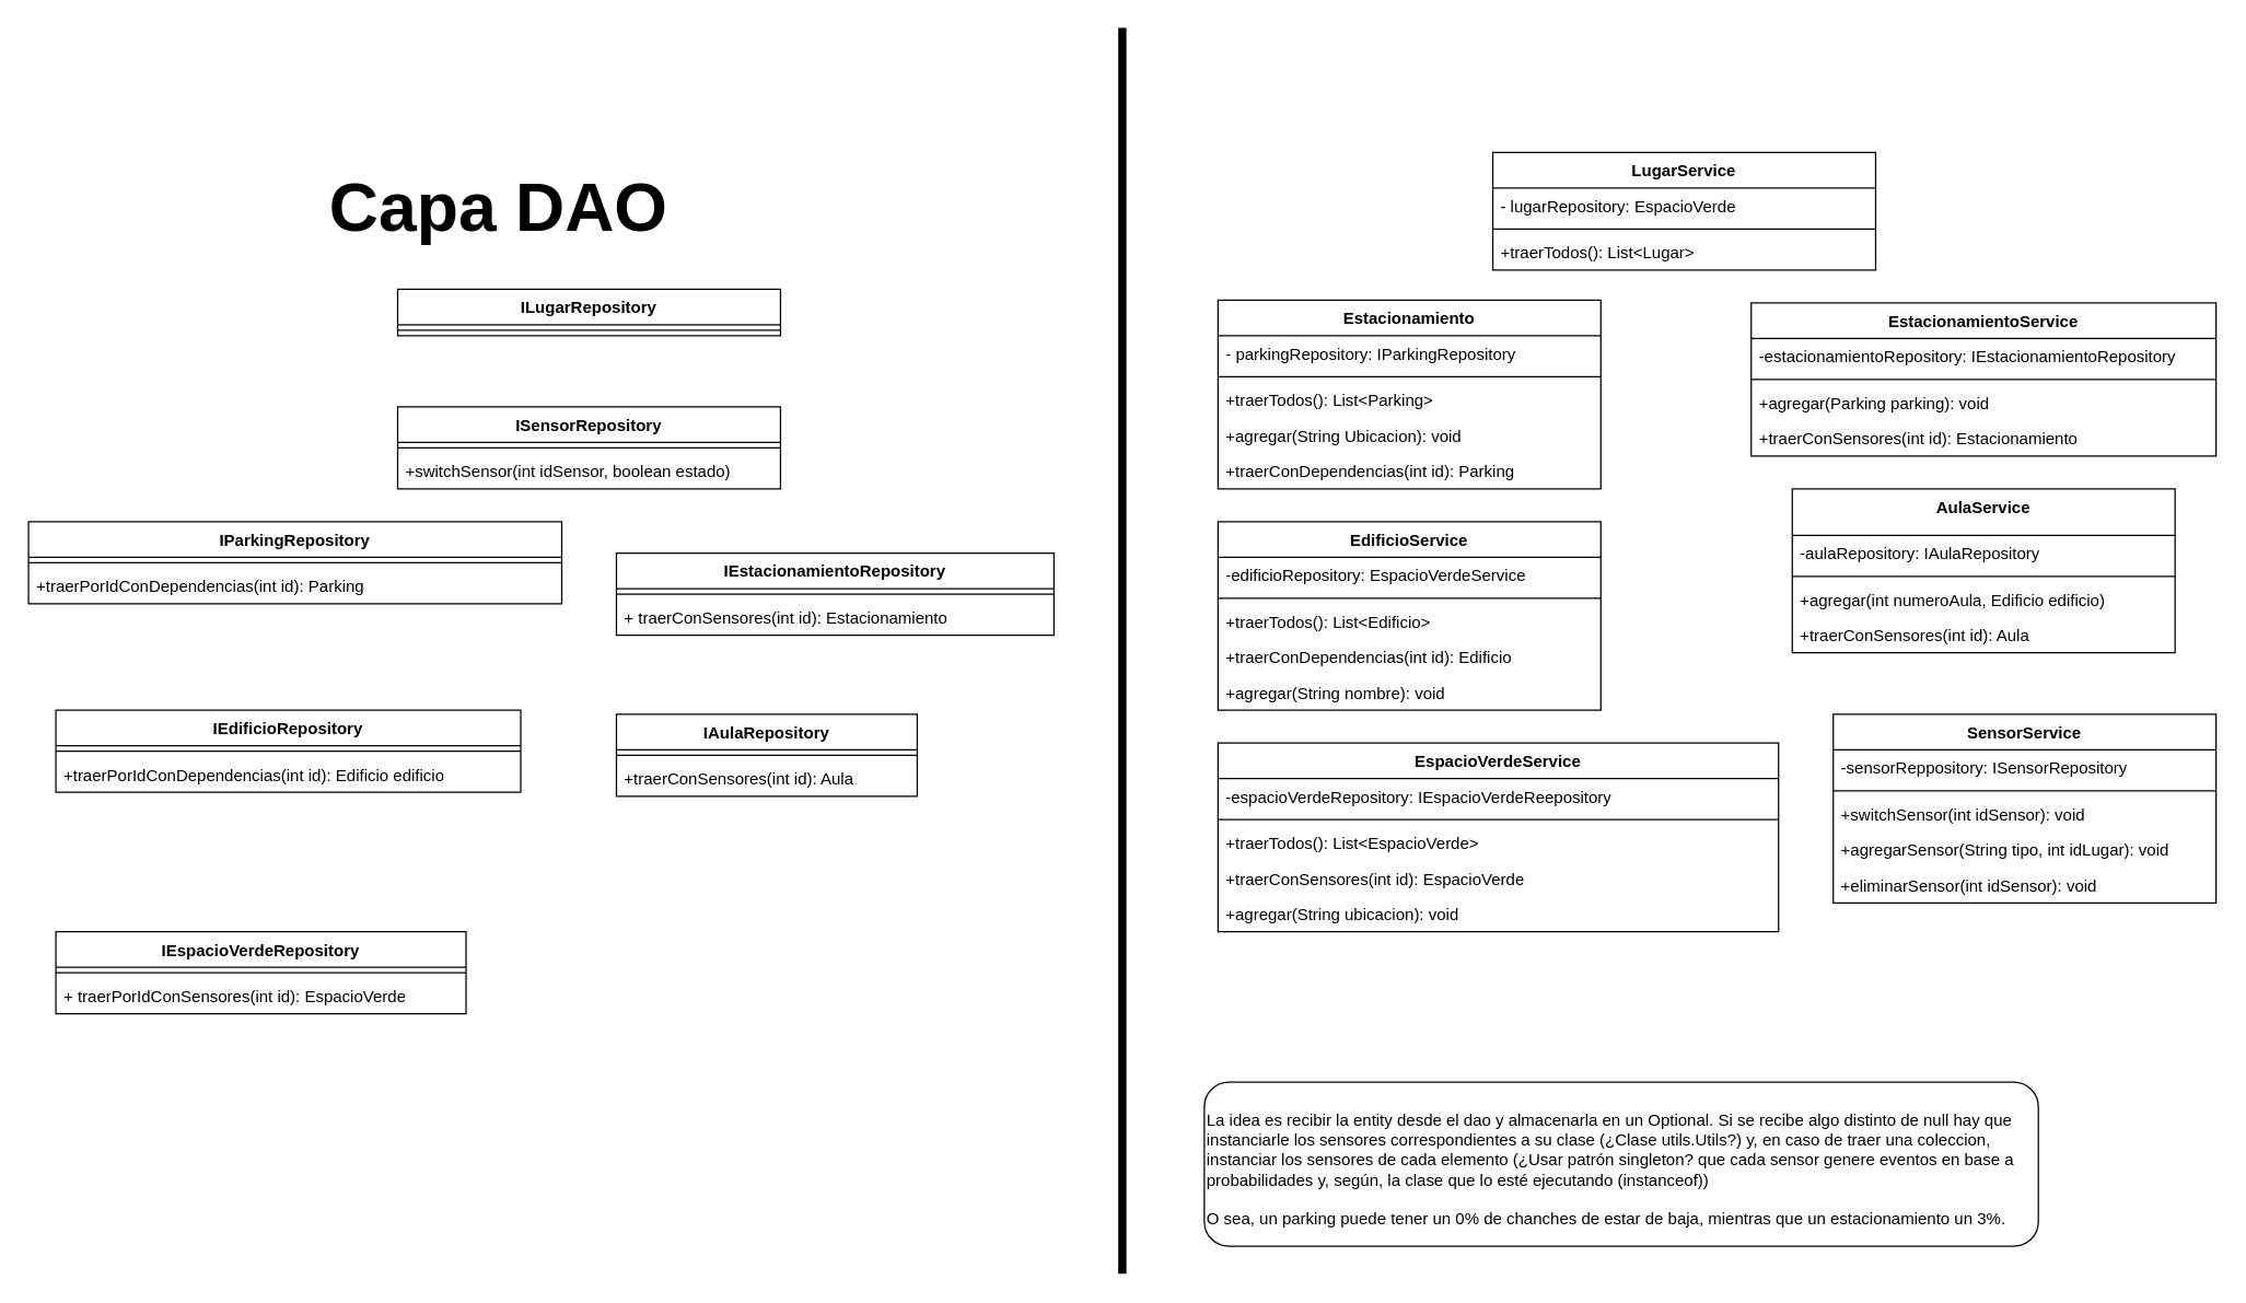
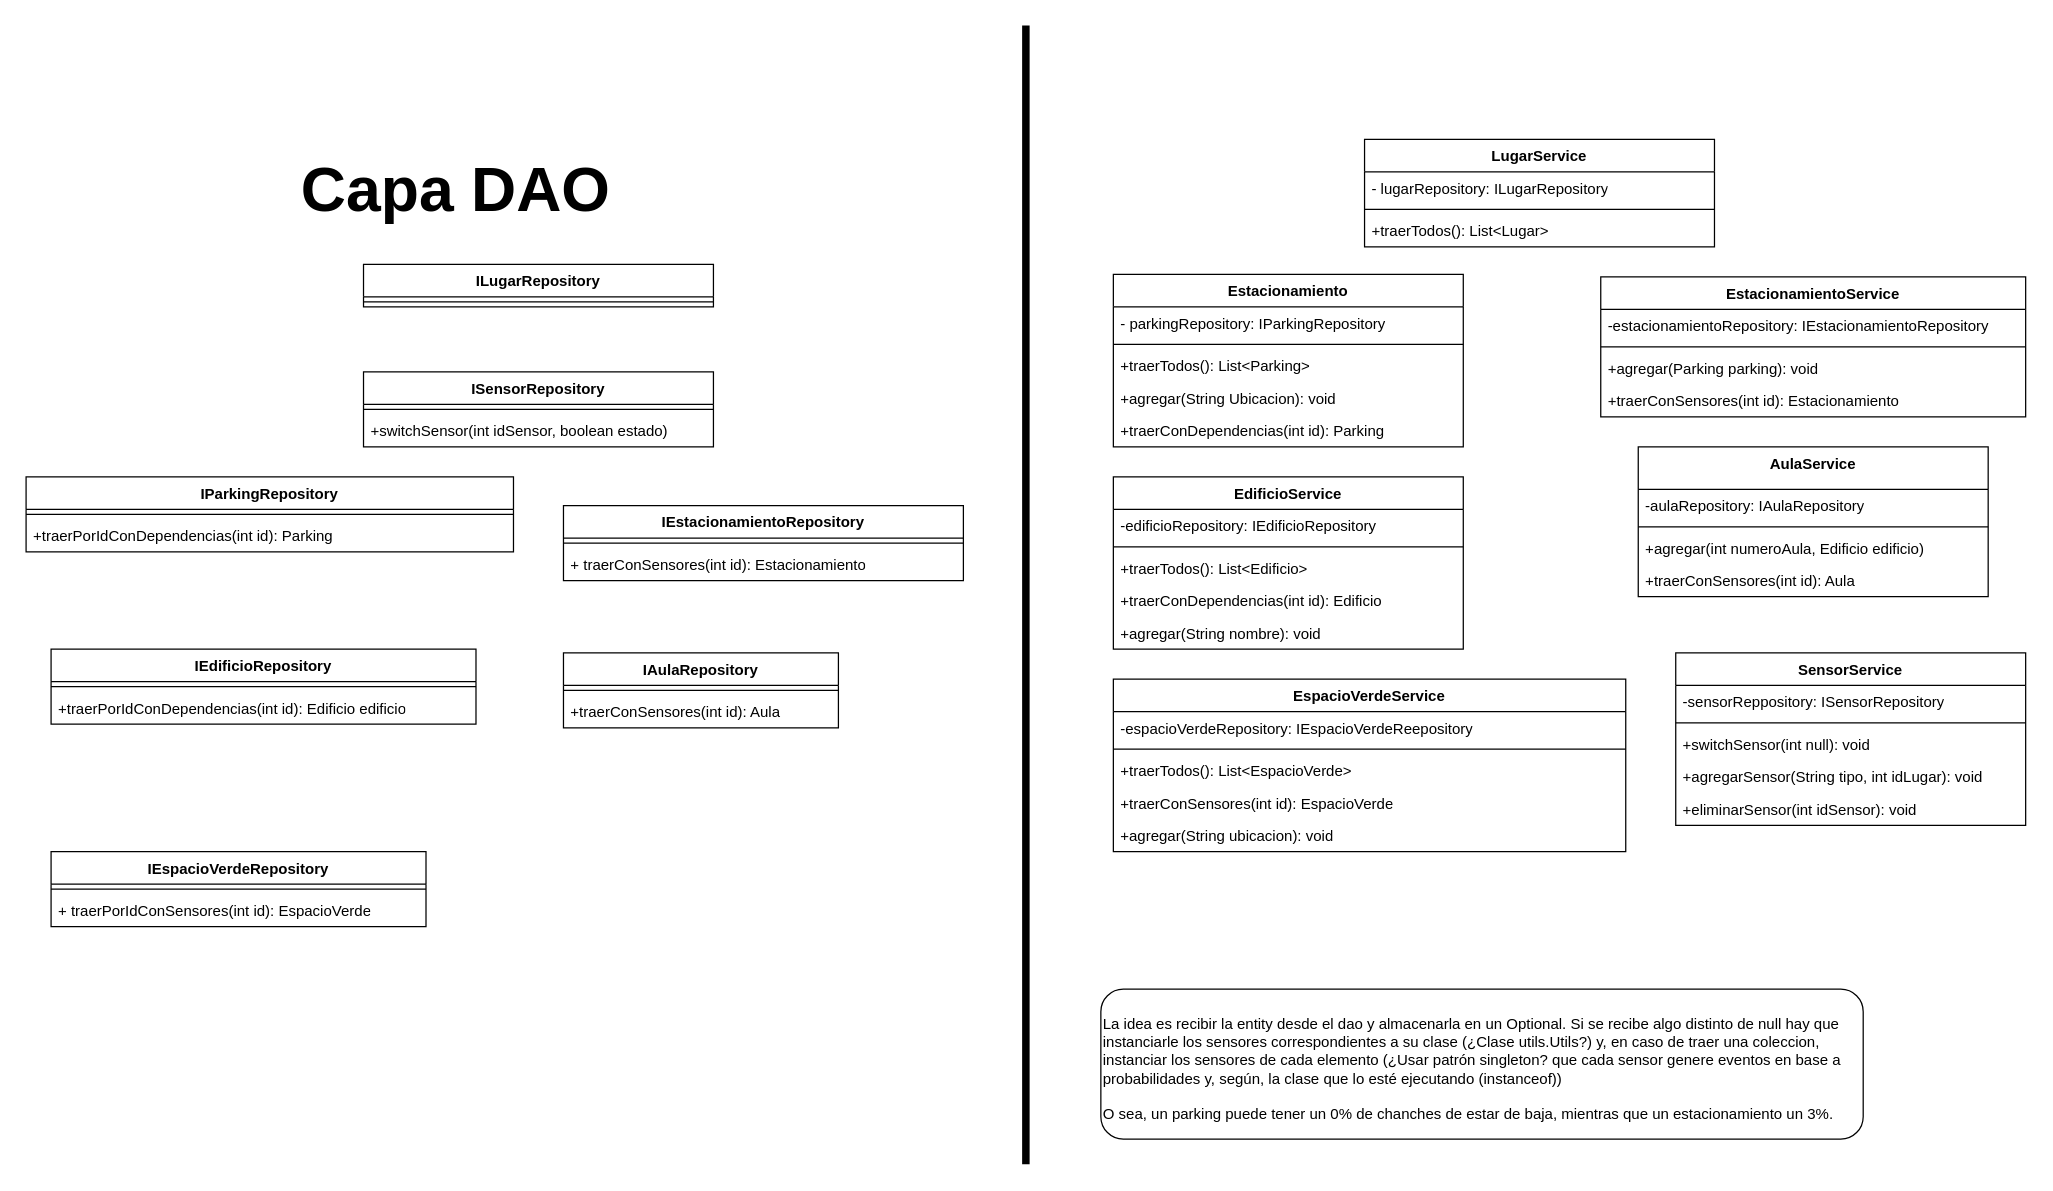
- <mxCell id="22" value="- lugarRepository: EspacioVerde" style="text;strokeColor=none;fillColor=none;align=left;verticalAlign=top;spacingLeft=4;spacingRight=4;overflow=hidden;rotatable=0;points=[[0,0.5],[1,0.5]];portConstraint=eastwest;whiteSpace=wrap;html=1;" parent="21" vertex="1"><mxGeometry y="26" width="280" height="26" as="geometry" /></mxCell>
+ <mxCell id="22" value="- lugarRepository: ILugarRepository" style="text;strokeColor=none;fillColor=none;align=left;verticalAlign=top;spacingLeft=4;spacingRight=4;overflow=hidden;rotatable=0;points=[[0,0.5],[1,0.5]];portConstraint=eastwest;whiteSpace=wrap;html=1;" parent="21" vertex="1"><mxGeometry y="26" width="280" height="26" as="geometry" /></mxCell>
- <mxCell id="37" value="-edificioRepository: EspacioVerdeService" style="text;strokeColor=none;fillColor=none;align=left;verticalAlign=top;spacingLeft=4;spacingRight=4;overflow=hidden;rotatable=0;points=[[0,0.5],[1,0.5]];portConstraint=eastwest;whiteSpace=wrap;html=1;" parent="36" vertex="1"><mxGeometry y="26" width="280" height="26" as="geometry" /></mxCell>
+ <mxCell id="37" value="-edificioRepository: IEdificioRepository" style="text;strokeColor=none;fillColor=none;align=left;verticalAlign=top;spacingLeft=4;spacingRight=4;overflow=hidden;rotatable=0;points=[[0,0.5],[1,0.5]];portConstraint=eastwest;whiteSpace=wrap;html=1;" parent="36" vertex="1"><mxGeometry y="26" width="280" height="26" as="geometry" /></mxCell>
- <mxCell id="60" value="+switchSensor(int idSensor): void" style="text;strokeColor=none;fillColor=none;align=left;verticalAlign=top;spacingLeft=4;spacingRight=4;overflow=hidden;rotatable=0;points=[[0,0.5],[1,0.5]];portConstraint=eastwest;whiteSpace=wrap;html=1;" vertex="1" parent="57"><mxGeometry y="60" width="280" height="26" as="geometry" /></mxCell>
+ <mxCell id="60" value="+switchSensor(int null): void" style="text;strokeColor=none;fillColor=none;align=left;verticalAlign=top;spacingLeft=4;spacingRight=4;overflow=hidden;rotatable=0;points=[[0,0.5],[1,0.5]];portConstraint=eastwest;whiteSpace=wrap;html=1;" vertex="1" parent="57"><mxGeometry y="60" width="280" height="26" as="geometry" /></mxCell>
